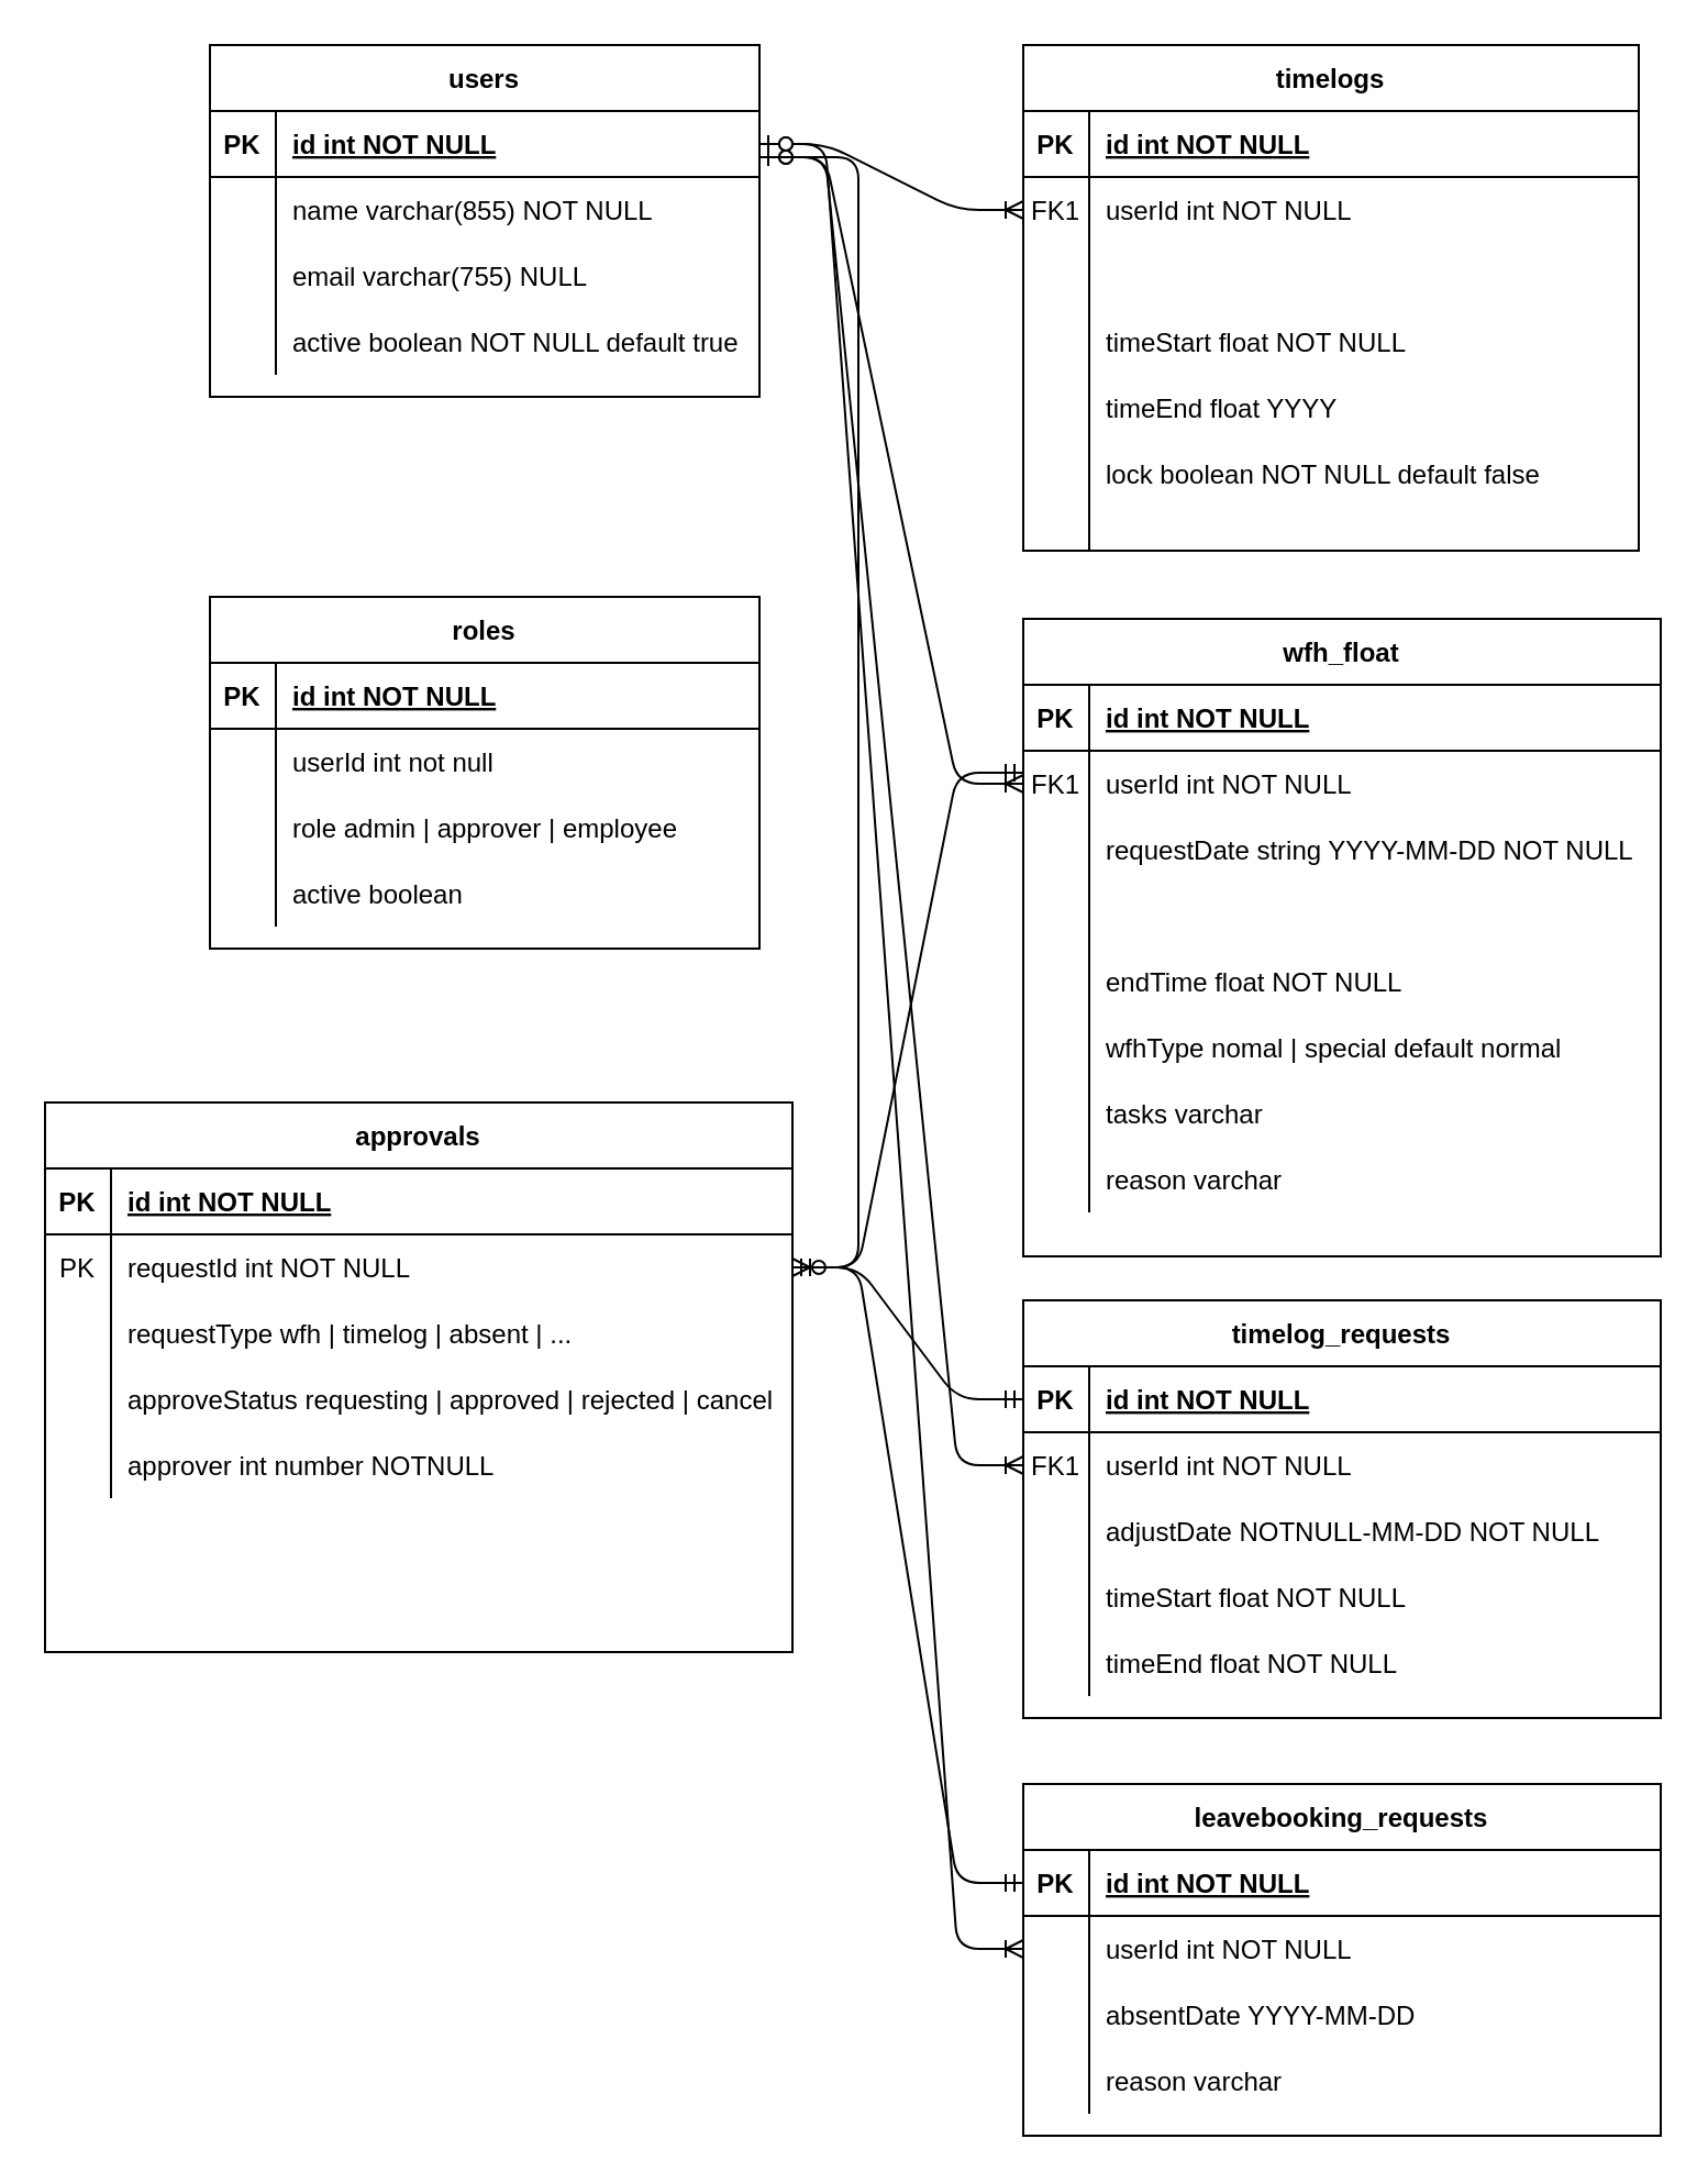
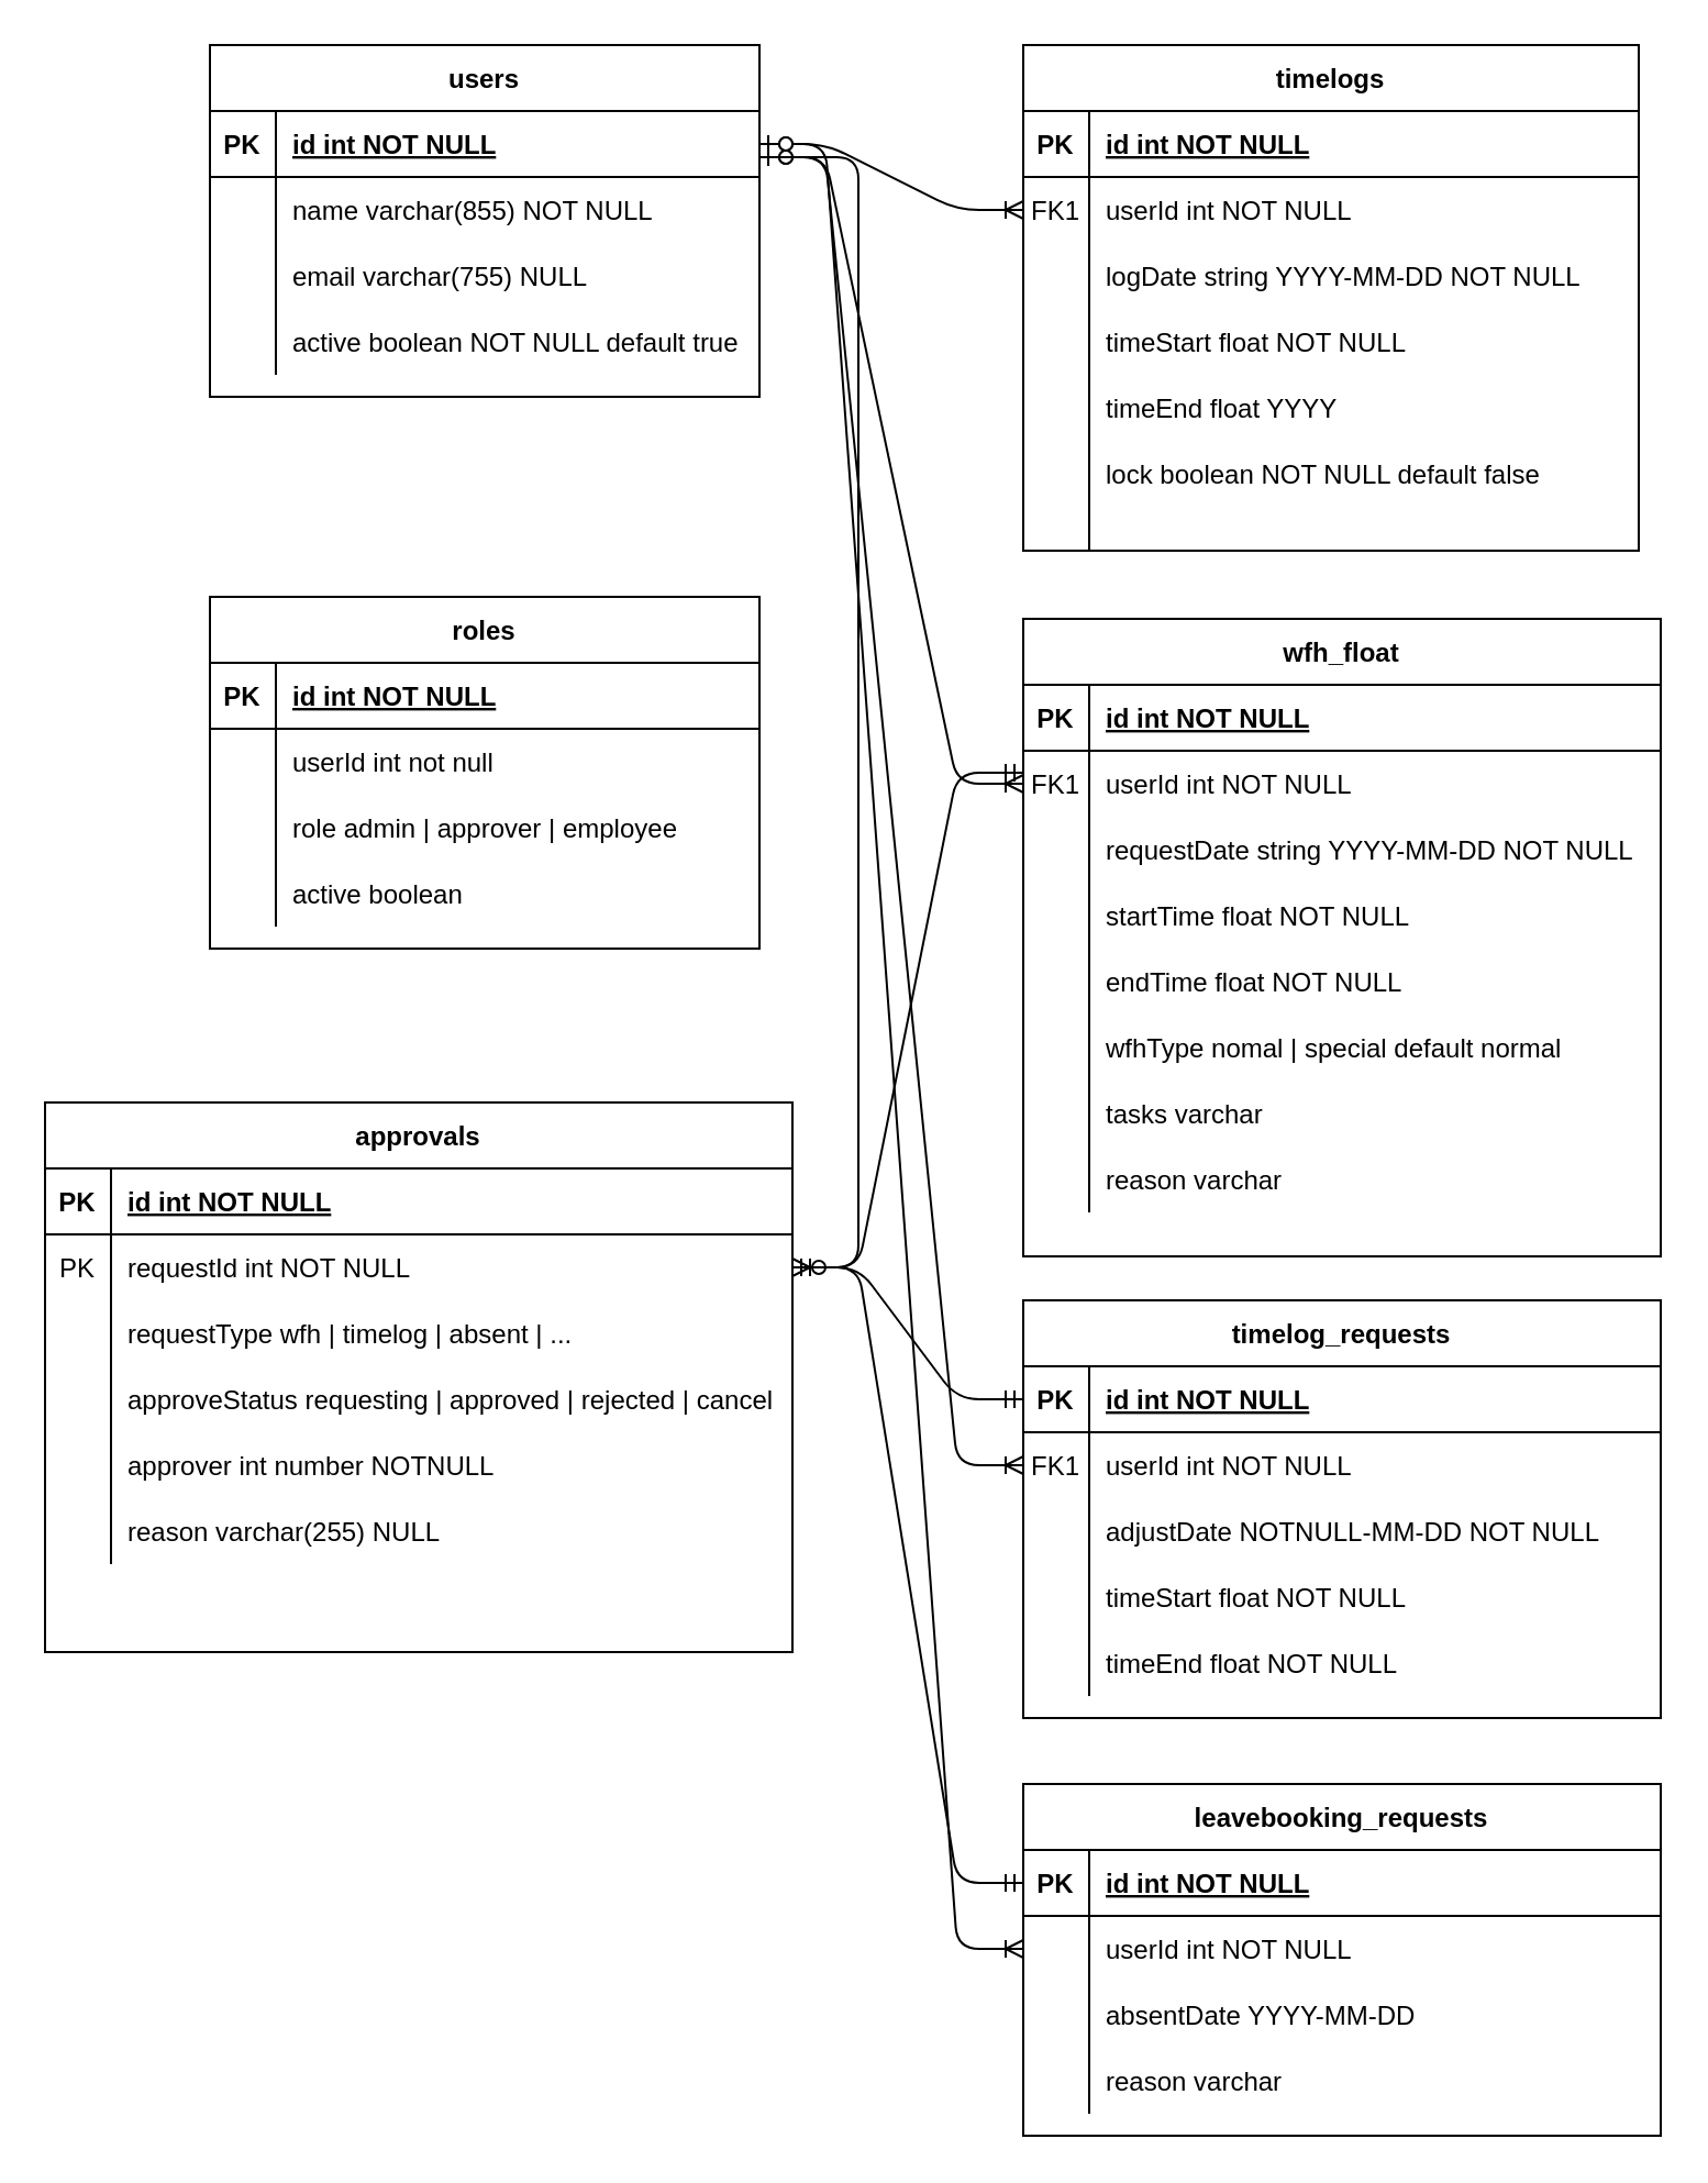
+ <mxCell id="24" value="logDate string YYYY-MM-DD NOT NULL" style="shape=partialRectangle;connectable=0;fillColor=none;top=0;left=0;bottom=0;right=0;align=left;spacingLeft=6;overflow=hidden;" vertex="1" parent="22"><mxGeometry x="30" width="250" height="30" as="geometry" /></mxCell>
+ <mxCell id="50" value="startTime float NOT NULL" style="shape=partialRectangle;connectable=0;fillColor=none;top=0;left=0;bottom=0;right=0;align=left;spacingLeft=6;overflow=hidden;" vertex="1" parent="48"><mxGeometry x="30" width="260" height="30" as="geometry" /></mxCell>
+ <mxCell id="81" value="reason varchar(255) NULL" style="shape=partialRectangle;connectable=0;fillColor=none;top=0;left=0;bottom=0;right=0;align=left;spacingLeft=6;overflow=hidden;" vertex="1" parent="79"><mxGeometry x="30" width="310" height="30" as="geometry" /></mxCell>
